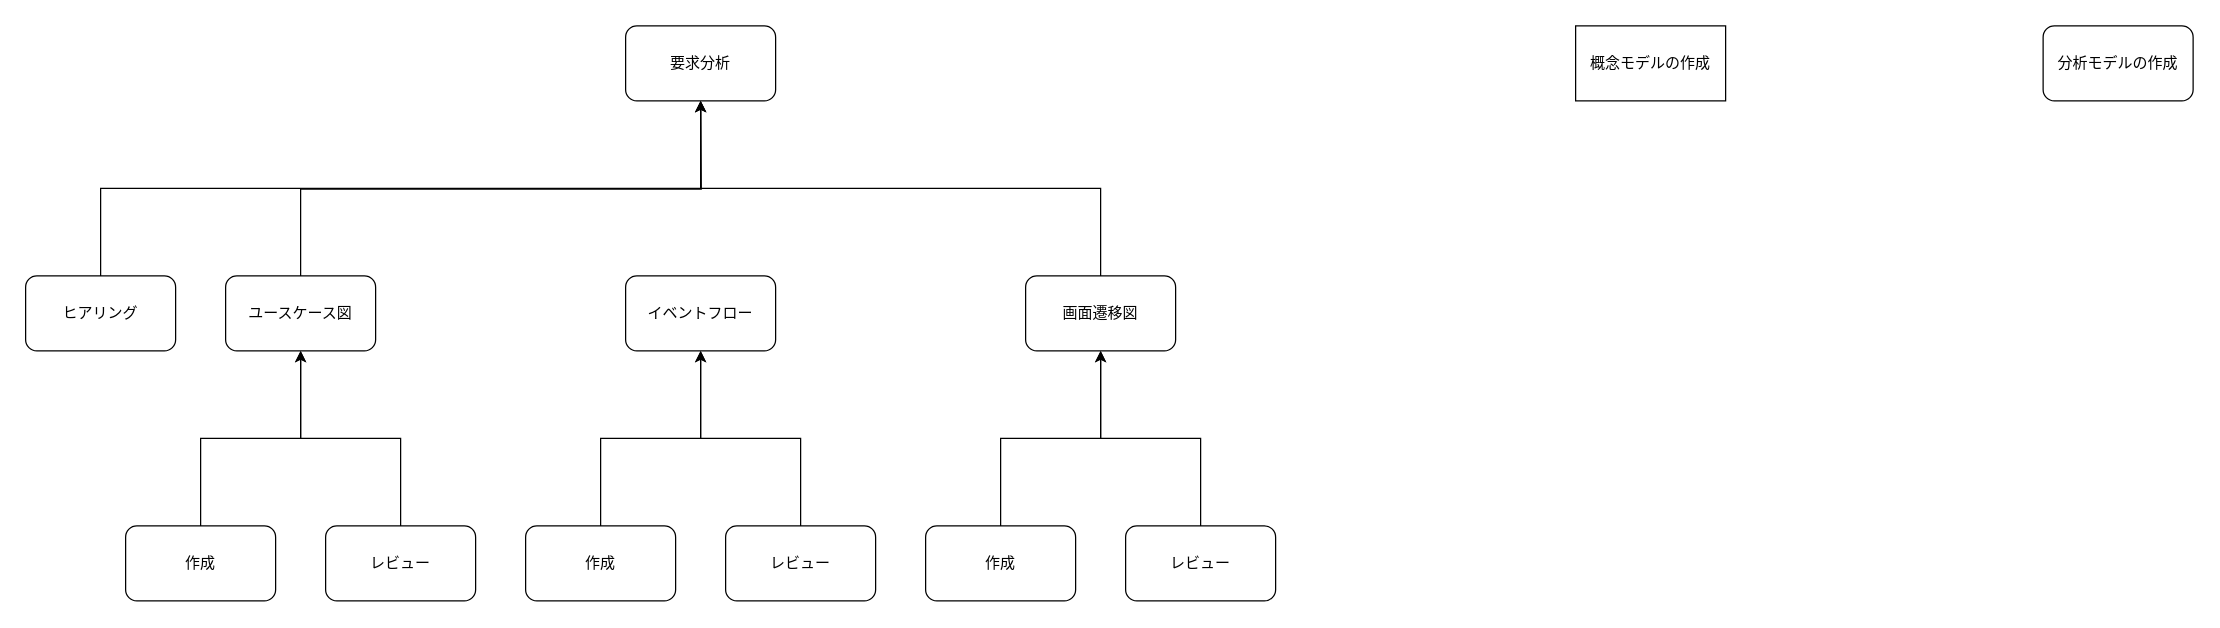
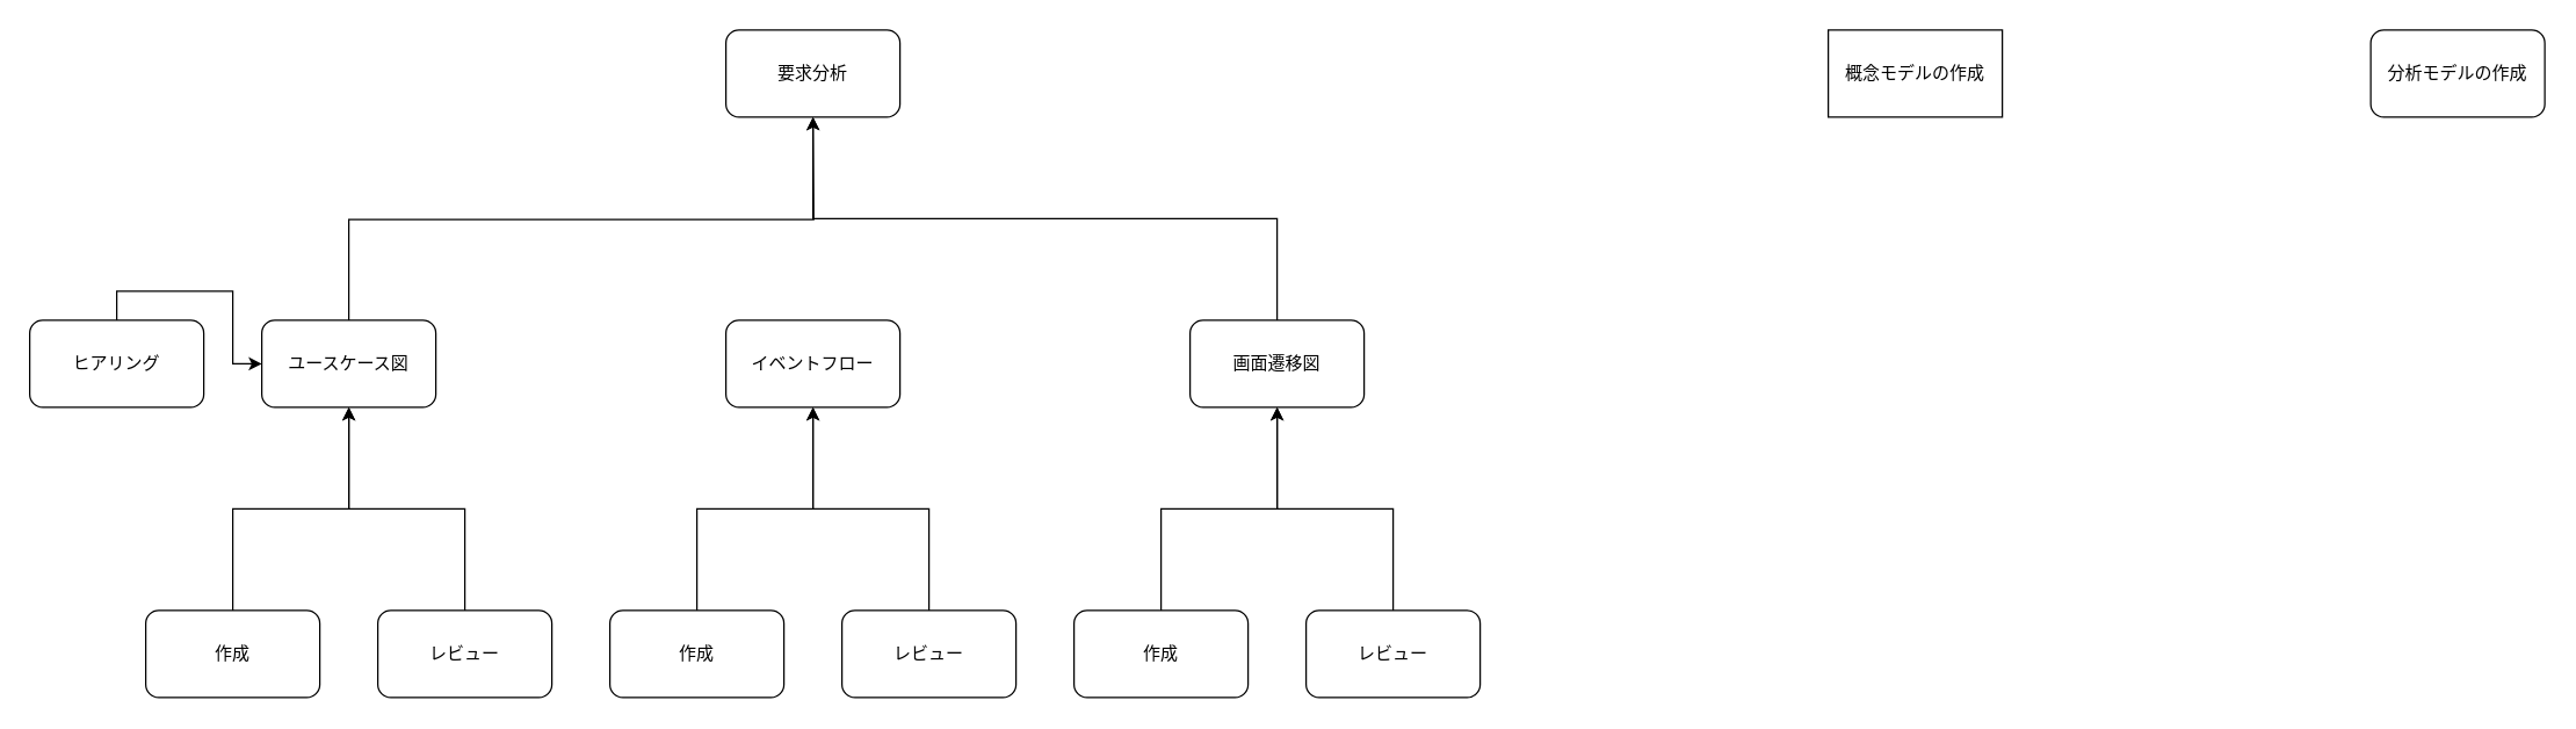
- <mxCell id="5" style="edgeStyle=orthogonalEdgeStyle;rounded=0;orthogonalLoop=1;jettySize=auto;html=1;exitX=0.5;exitY=0;exitDx=0;exitDy=0;entryX=0.5;entryY=1;entryDx=0;entryDy=0;" edge="1" parent="1" source="6" target="2"><mxGeometry relative="1" as="geometry" /></mxCell>
+ <mxCell id="5" style="edgeStyle=orthogonalEdgeStyle;rounded=0;orthogonalLoop=1;jettySize=auto;html=1;exitX=0.5;exitY=0;exitDx=0;exitDy=0;" edge="1" parent="1" source="6" target="17"><mxGeometry relative="1" as="geometry" /></mxCell>
